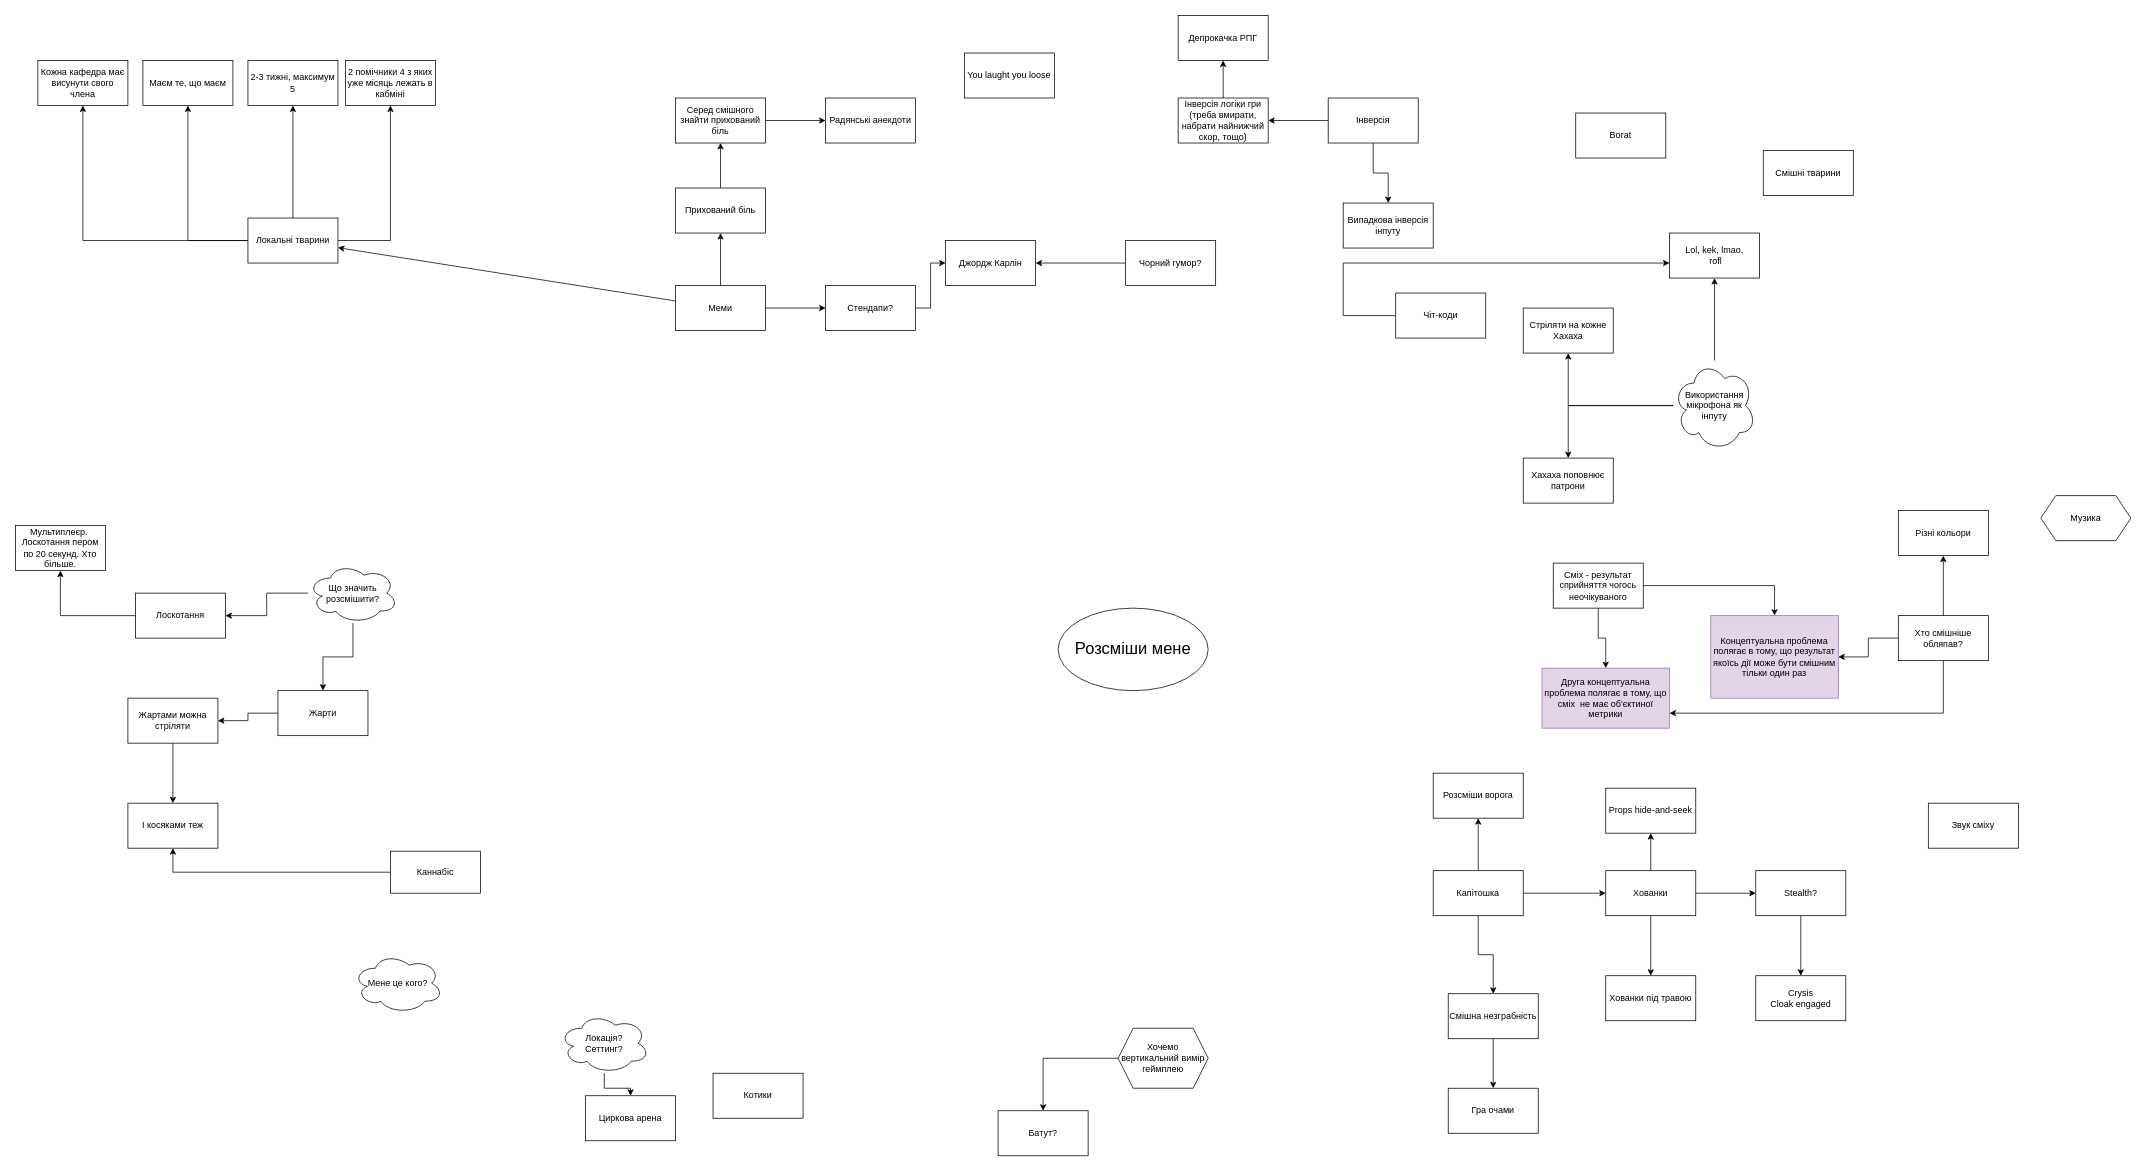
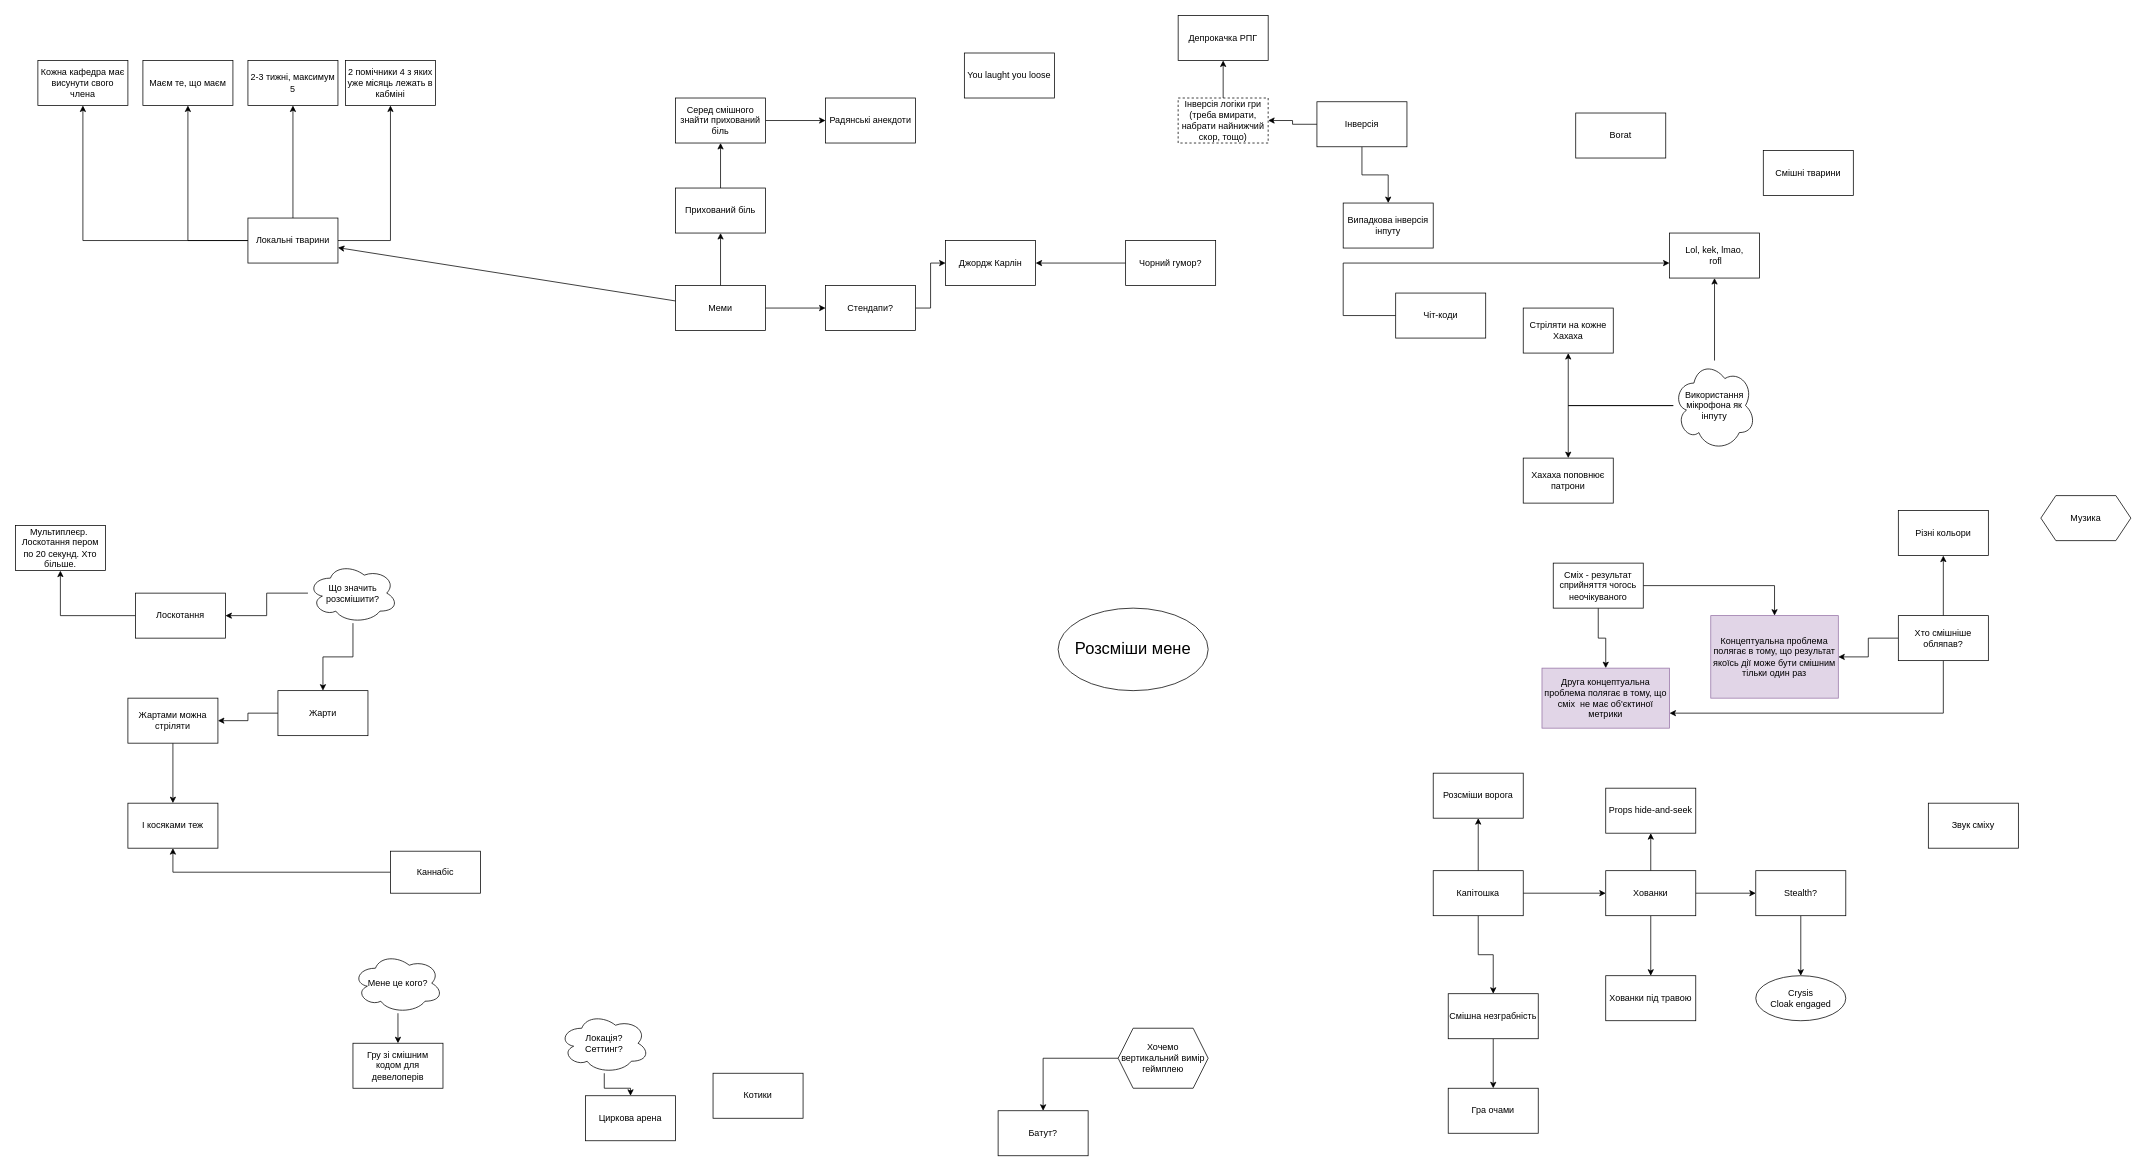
- <mxCell id="86" value="Інверсія логіки гри (треба вмирати, набрати найнижчий скор, тощо)" style="whiteSpace=wrap;html=1;" parent="1" vertex="1"><mxGeometry x="1570" y="130" width="120" height="60" as="geometry" /></mxCell>
+ <mxCell id="86" value="Інверсія логіки гри (треба вмирати, набрати найнижчий скор, тощо)" style="whiteSpace=wrap;html=1;dashed=1;" parent="1" vertex="1"><mxGeometry x="1570" y="130" width="120" height="60" as="geometry" /></mxCell>
- <mxCell id="83" value="Інверсія" style="whiteSpace=wrap;html=1;" parent="1" vertex="1"><mxGeometry x="1770" y="130" width="120" height="60" as="geometry" /></mxCell>
+ <mxCell id="83" value="Інверсія" style="whiteSpace=wrap;html=1;" parent="1" vertex="1"><mxGeometry x="1755" y="135" width="120" height="60" as="geometry" /></mxCell>
- <mxCell id="76" value="Crysis&lt;br&gt;Cloak engaged" style="whiteSpace=wrap;html=1;" parent="1" vertex="1"><mxGeometry x="2340" y="1300" width="120" height="60" as="geometry" /></mxCell>
+ <mxCell id="76" value="Crysis&lt;br&gt;Cloak engaged" style="ellipse;whiteSpace=wrap;html=1;" parent="1" vertex="1"><mxGeometry x="2340" y="1300" width="120" height="60" as="geometry" /></mxCell>
+ <mxCell id="5" style="rounded=0;orthogonalLoop=1;jettySize=auto;html=1;" parent="1" source="6" target="7" edge="1"><mxGeometry relative="1" as="geometry" /></mxCell>
+ <mxCell id="7" value="Гру зі смішним кодом для девелоперів" style="whiteSpace=wrap;html=1;" parent="1" vertex="1"><mxGeometry x="470" y="1390" width="120" height="60" as="geometry" /></mxCell>
